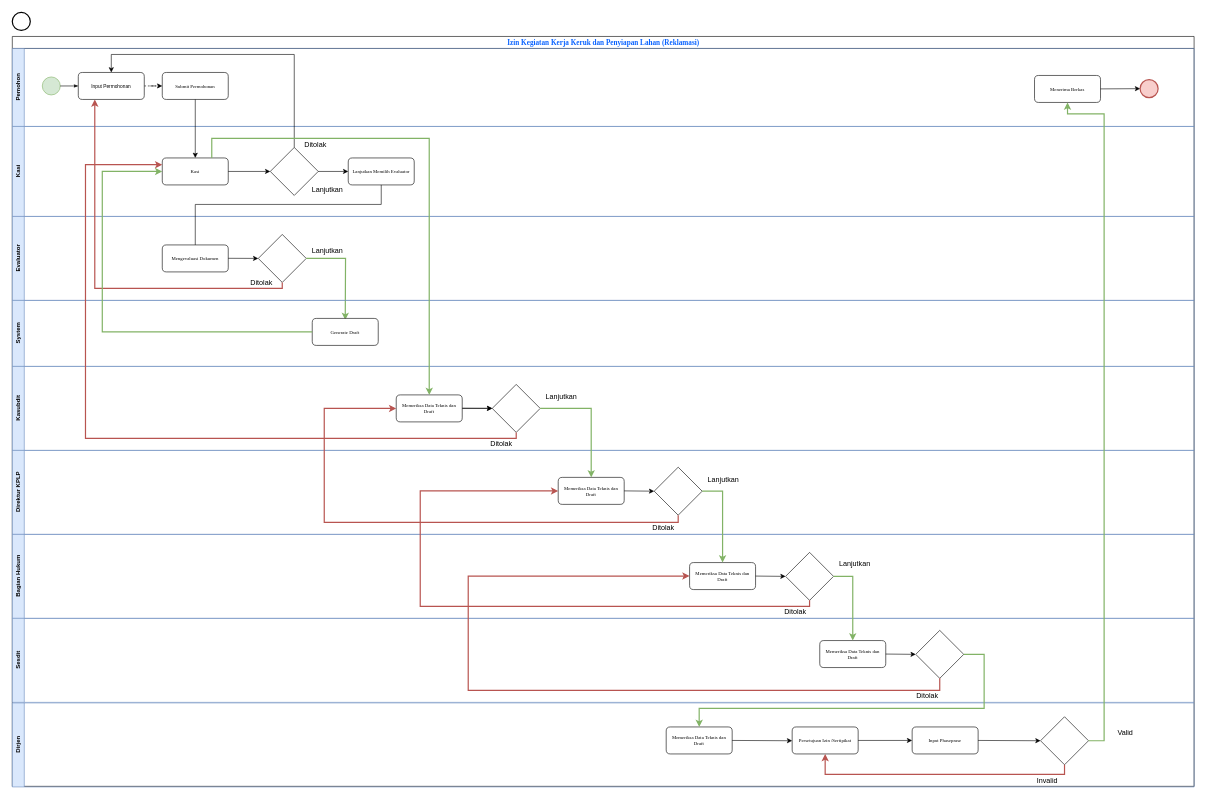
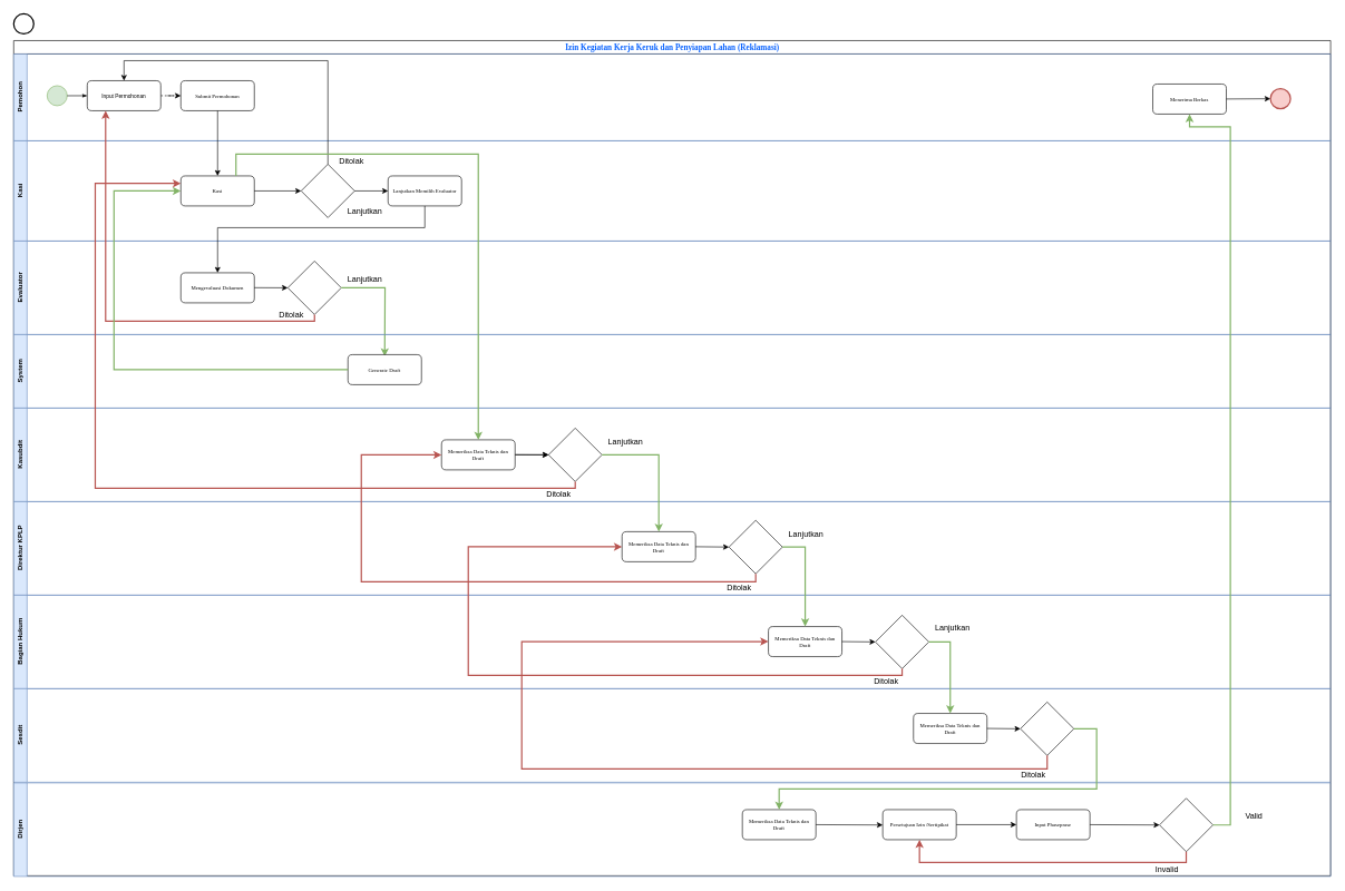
- <mxCell id="28" value="" style="endArrow=none;html=1;rounded=0;exitX=0.5;exitY=1;exitDx=0;exitDy=0;edgeStyle=orthogonalEdgeStyle;entryX=0.5;entryY=0;entryDx=0;entryDy=0;" parent="2" source="16" target="21" edge="1"><mxGeometry width="50" height="50" relative="1" as="geometry"><mxPoint x="520" y="235" as="sourcePoint" /><mxPoint x="510" y="350" as="targetPoint" /><Array as="points"><mxPoint x="615" y="280" /><mxPoint x="305" y="280" /></Array></mxGeometry></mxCell>
+ <mxCell id="28" value="" style="endArrow=classic;html=1;rounded=0;exitX=0.5;exitY=1;exitDx=0;exitDy=0;edgeStyle=orthogonalEdgeStyle;entryX=0.5;entryY=0;entryDx=0;entryDy=0;" parent="2" source="16" target="21" edge="1"><mxGeometry width="50" height="50" relative="1" as="geometry"><mxPoint x="520" y="235" as="sourcePoint" /><mxPoint x="510" y="350" as="targetPoint" /><Array as="points"><mxPoint x="615" y="280" /><mxPoint x="305" y="280" /></Array></mxGeometry></mxCell>
